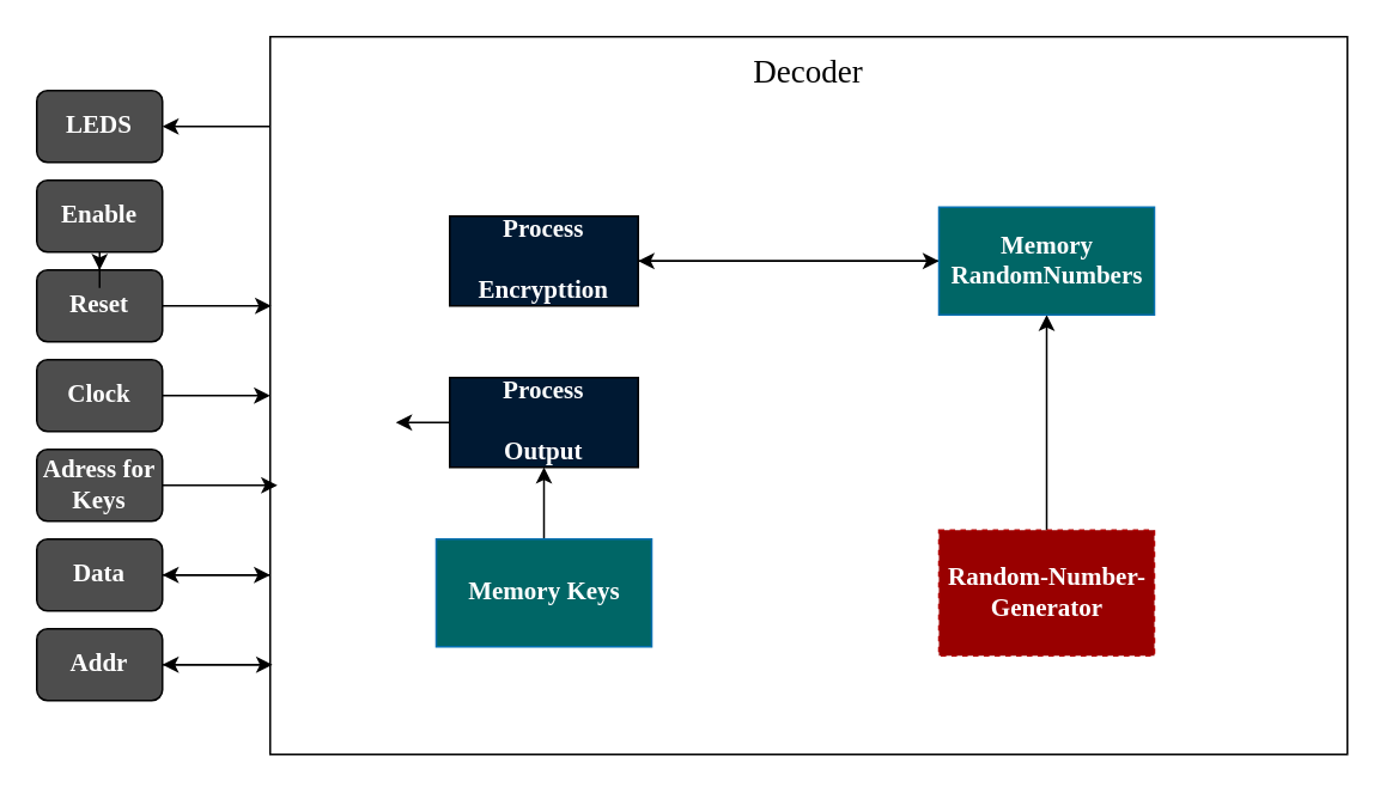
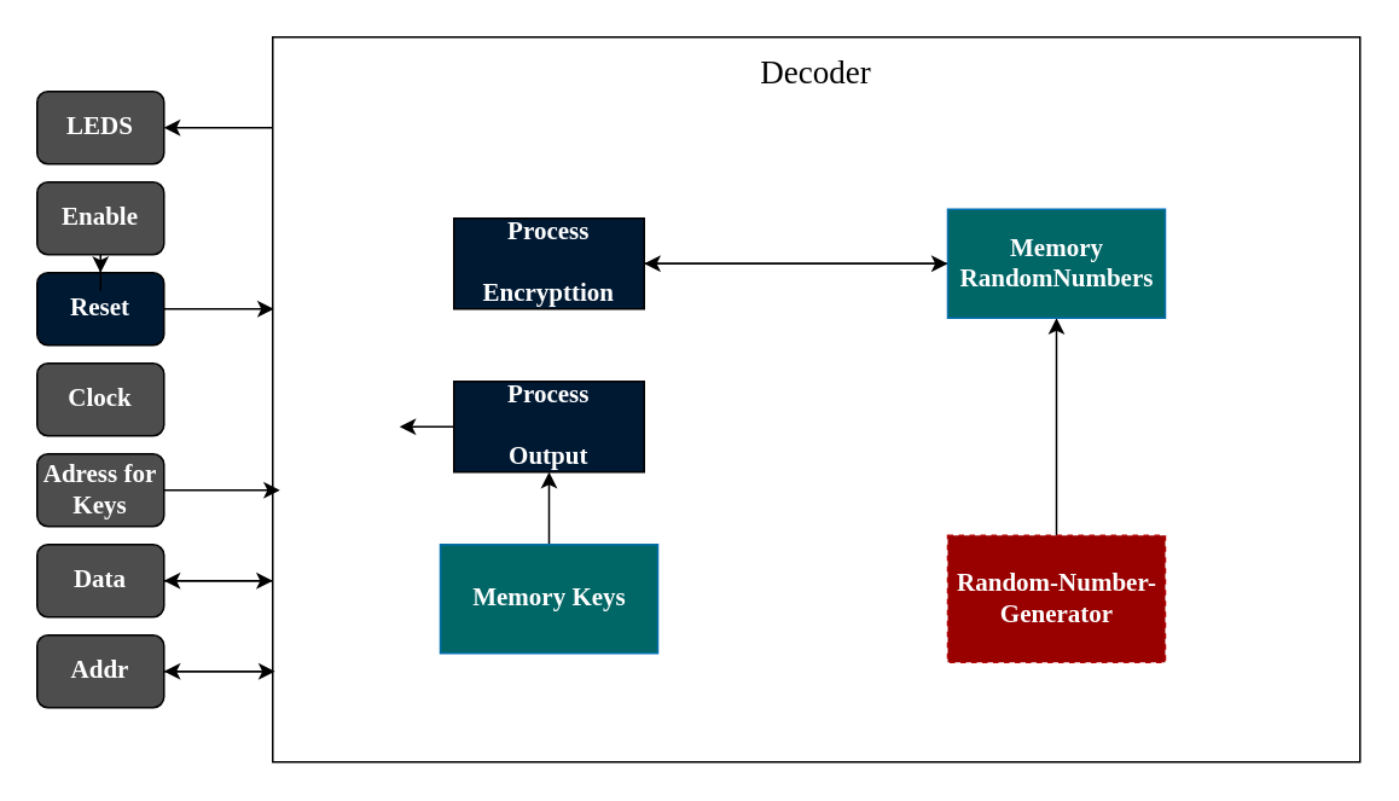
- <mxCell id="22" value="&lt;font color=&quot;#ffffff&quot; face=&quot;Times New Roman&quot; style=&quot;font-size: 14px&quot;&gt;&lt;b&gt;Reset&lt;/b&gt;&lt;/font&gt;" style="rounded=1;whiteSpace=wrap;html=1;fillColor=#4D4D4D;" vertex="1" parent="1"><mxGeometry x="20" y="150" width="70" height="40" as="geometry" /></mxCell>
+ <mxCell id="22" value="&lt;font color=&quot;#ffffff&quot; face=&quot;Times New Roman&quot; style=&quot;font-size: 14px&quot;&gt;&lt;b&gt;Reset&lt;/b&gt;&lt;/font&gt;" style="rounded=1;whiteSpace=wrap;html=1;fillColor=#001933;" vertex="1" parent="1"><mxGeometry x="20" y="150" width="70" height="40" as="geometry" /></mxCell>
- <mxCell id="19" style="edgeStyle=orthogonalEdgeStyle;rounded=0;orthogonalLoop=1;jettySize=auto;html=1;entryX=0;entryY=0.5;entryDx=0;entryDy=0;" edge="1" parent="1" source="20" target="5"><mxGeometry relative="1" as="geometry"><Array as="points"><mxPoint x="140" y="220" /><mxPoint x="140" y="220" /></Array></mxGeometry></mxCell>
